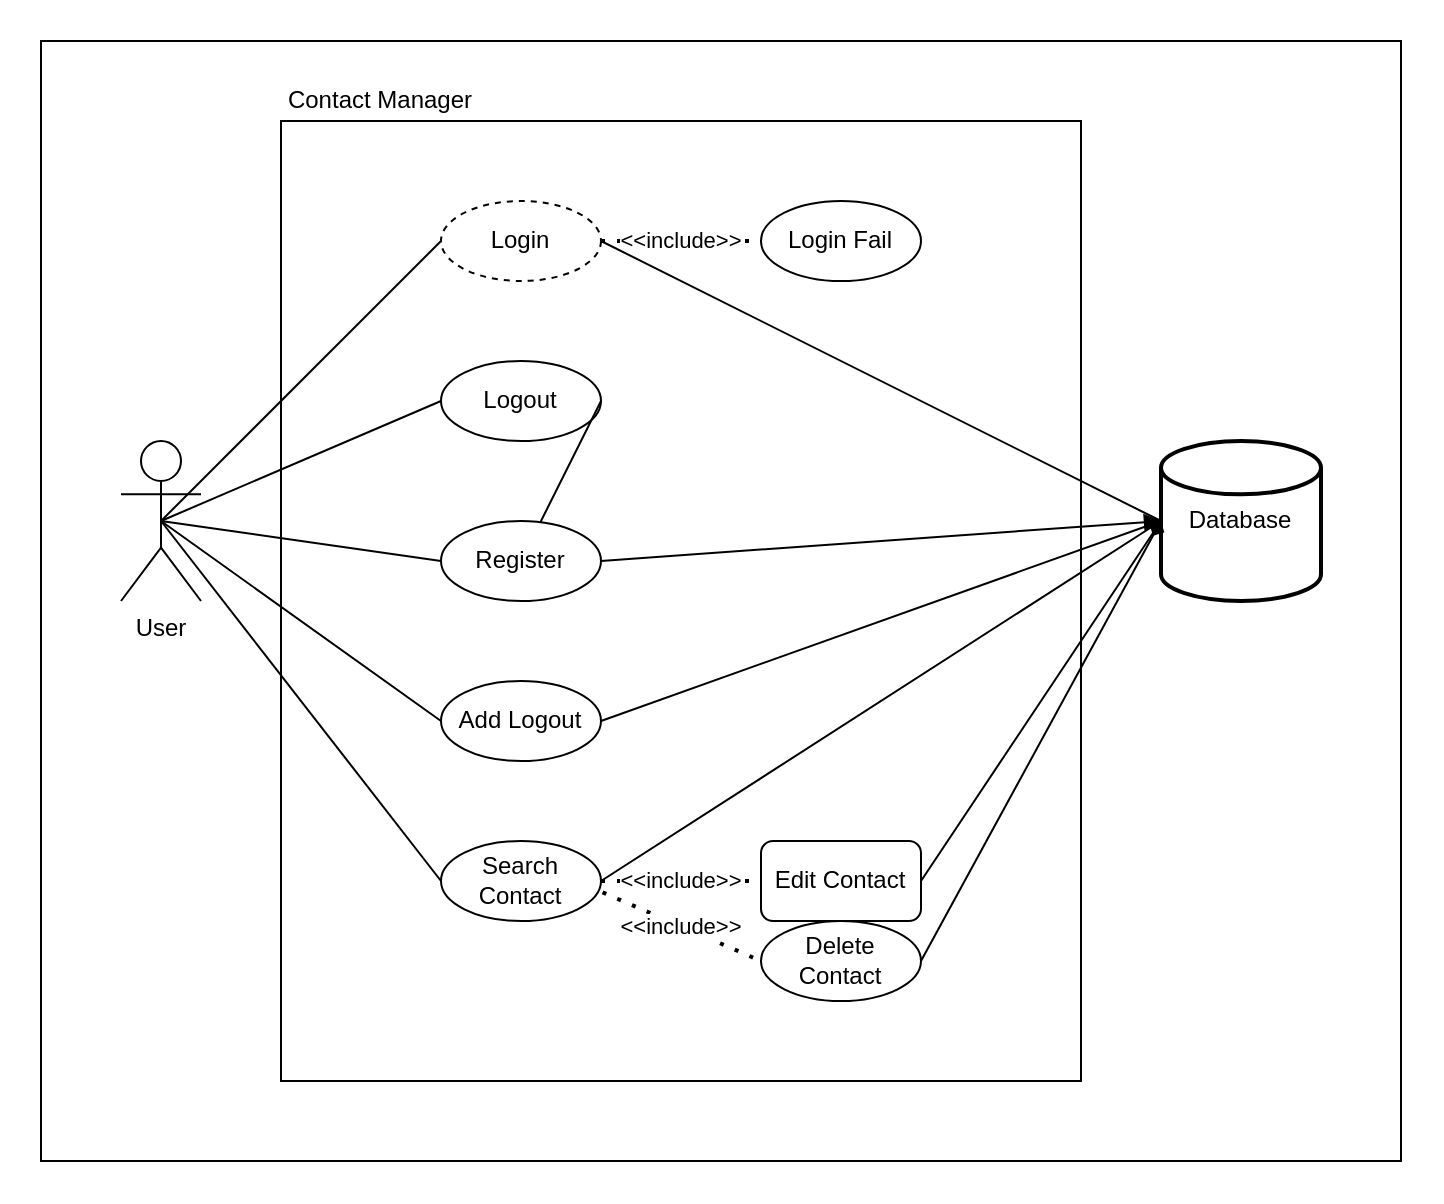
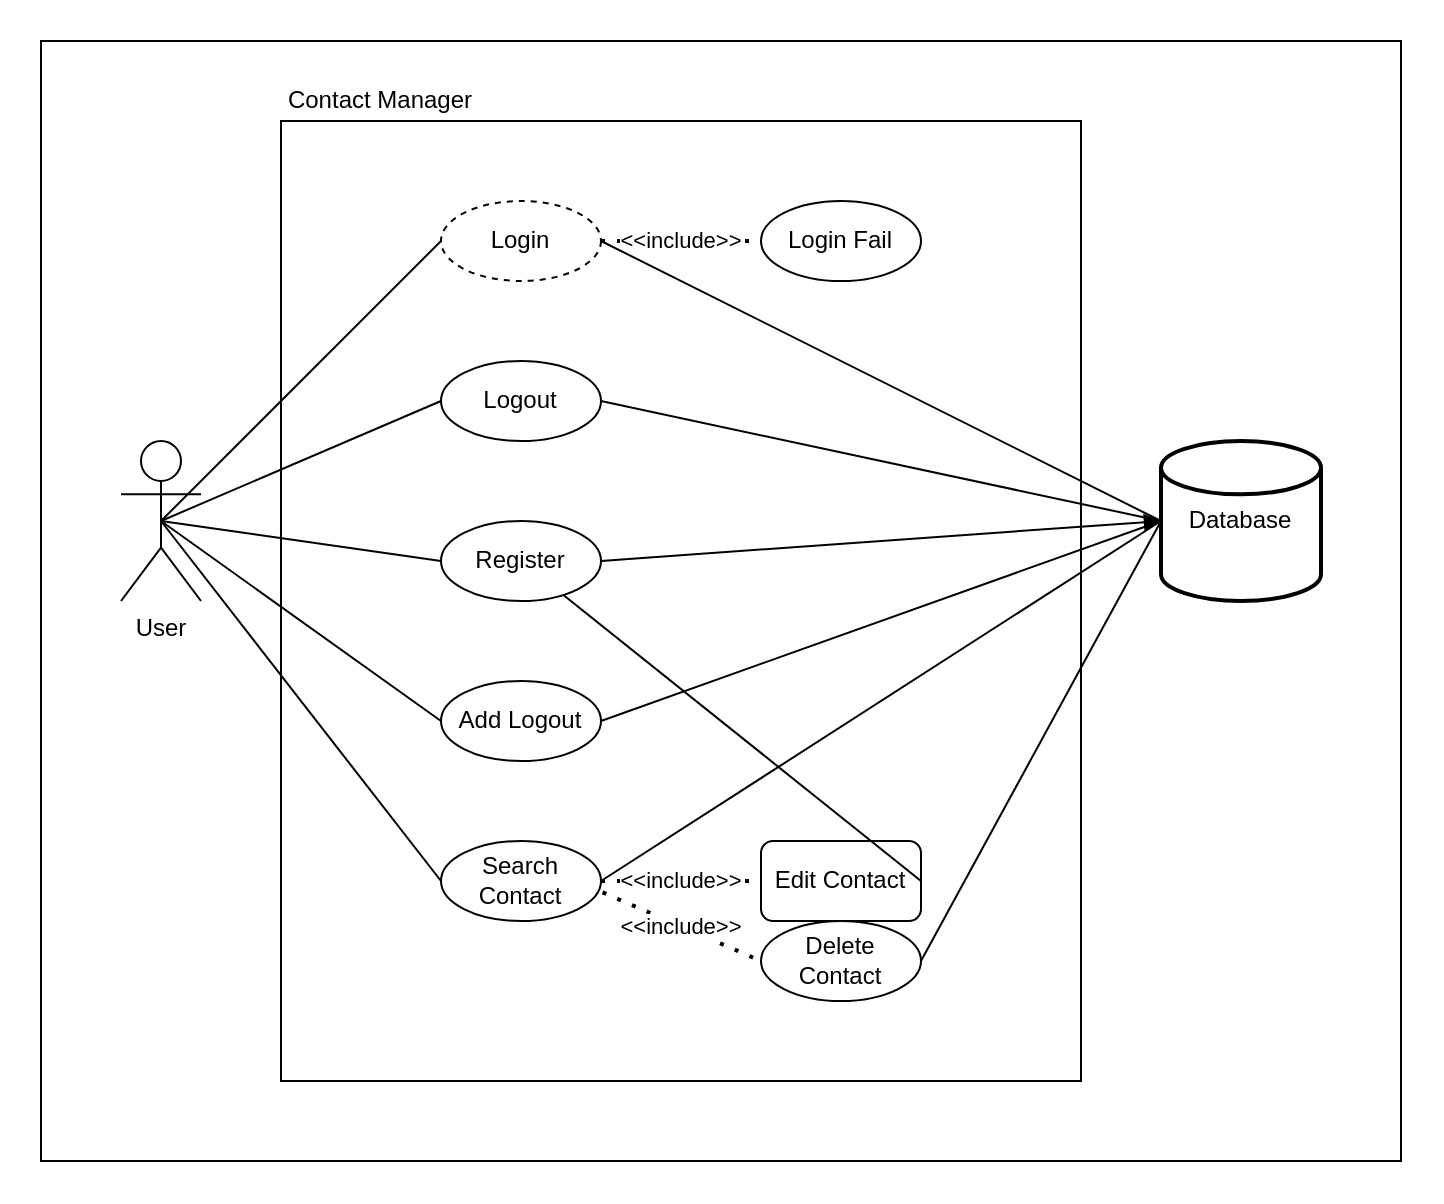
- <mxCell id="24" value="" style="endArrow=none;html=1;exitX=1;exitY=0.5;exitDx=0;exitDy=0;" edge="1" parent="1" source="9" target="7"><mxGeometry width="50" height="50" relative="1" as="geometry"><mxPoint x="410" y="370" as="sourcePoint" /><mxPoint x="460" y="320" as="targetPoint" /></mxGeometry></mxCell>
+ <mxCell id="24" value="" style="endArrow=none;html=1;entryX=0;entryY=0.5;entryDx=0;entryDy=0;entryPerimeter=0;exitX=1;exitY=0.5;exitDx=0;exitDy=0;" edge="1" parent="1" source="9" target="6"><mxGeometry width="50" height="50" relative="1" as="geometry"><mxPoint x="410" y="370" as="sourcePoint" /><mxPoint x="460" y="320" as="targetPoint" /></mxGeometry></mxCell>
- <mxCell id="29" value="" style="endArrow=diamond;html=1;entryX=0;entryY=0.5;entryDx=0;entryDy=0;entryPerimeter=0;exitX=1;exitY=0.5;exitDx=0;exitDy=0;" edge="1" parent="1" source="11" target="6"><mxGeometry width="50" height="50" relative="1" as="geometry"><mxPoint x="410" y="370" as="sourcePoint" /><mxPoint x="460" y="320" as="targetPoint" /></mxGeometry></mxCell>
+ <mxCell id="29" value="" style="endArrow=none;html=1;entryX=0;entryY=0.5;entryDx=0;entryDy=0;entryPerimeter=0;exitX=1;exitY=0.5;exitDx=0;exitDy=0;" edge="1" parent="1" source="11" target="6"><mxGeometry width="50" height="50" relative="1" as="geometry"><mxPoint x="410" y="370" as="sourcePoint" /><mxPoint x="460" y="320" as="targetPoint" /></mxGeometry></mxCell>
- <mxCell id="28" value="" style="endArrow=none;html=1;entryX=0;entryY=0.5;entryDx=0;entryDy=0;entryPerimeter=0;exitX=1;exitY=0.5;exitDx=0;exitDy=0;" edge="1" parent="1" source="12" target="6"><mxGeometry width="50" height="50" relative="1" as="geometry"><mxPoint x="410" y="370" as="sourcePoint" /><mxPoint x="460" y="320" as="targetPoint" /></mxGeometry></mxCell>
+ <mxCell id="28" value="" style="endArrow=none;html=1;exitX=1;exitY=0.5;exitDx=0;exitDy=0;" edge="1" parent="1" source="12" target="7"><mxGeometry width="50" height="50" relative="1" as="geometry"><mxPoint x="410" y="370" as="sourcePoint" /><mxPoint x="460" y="320" as="targetPoint" /></mxGeometry></mxCell>
